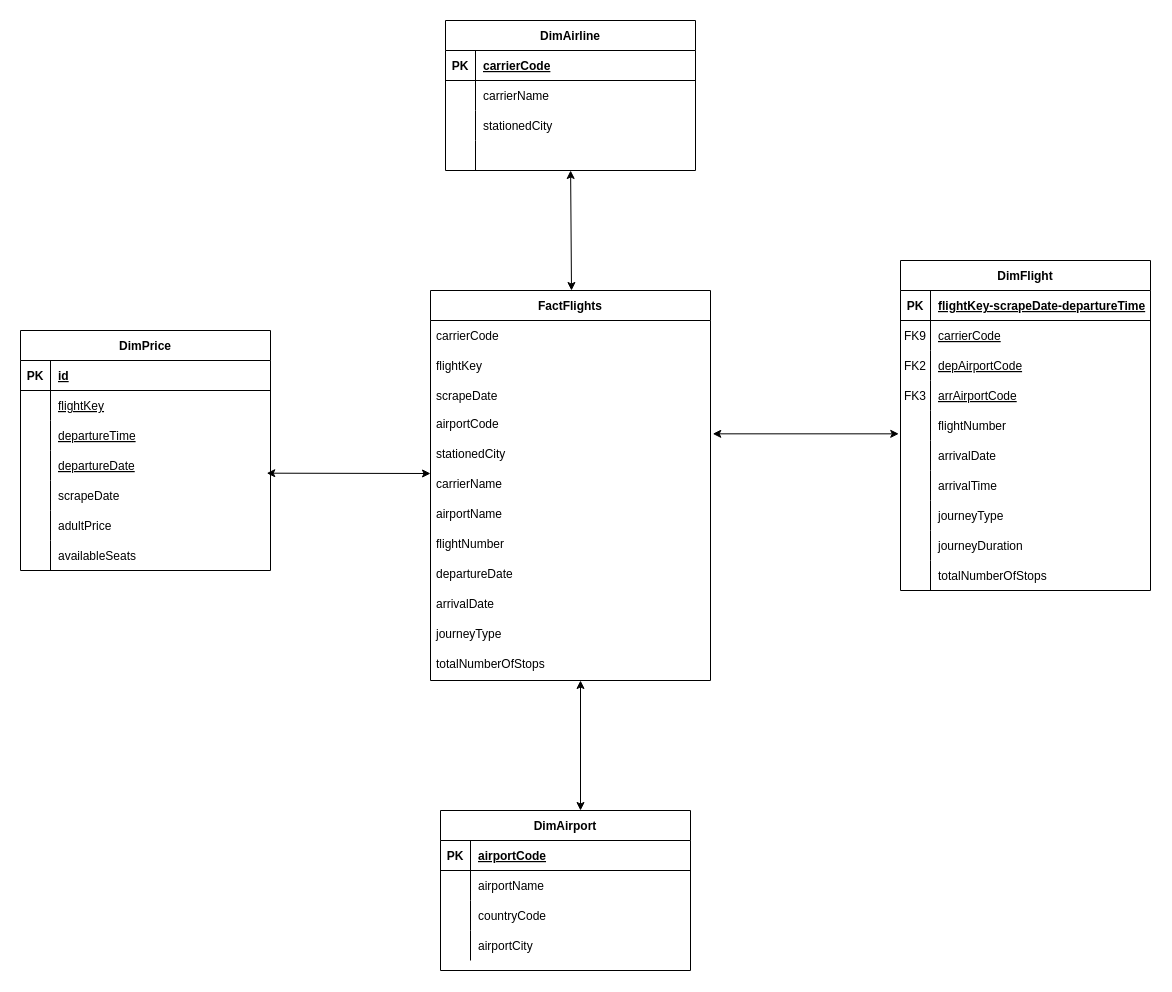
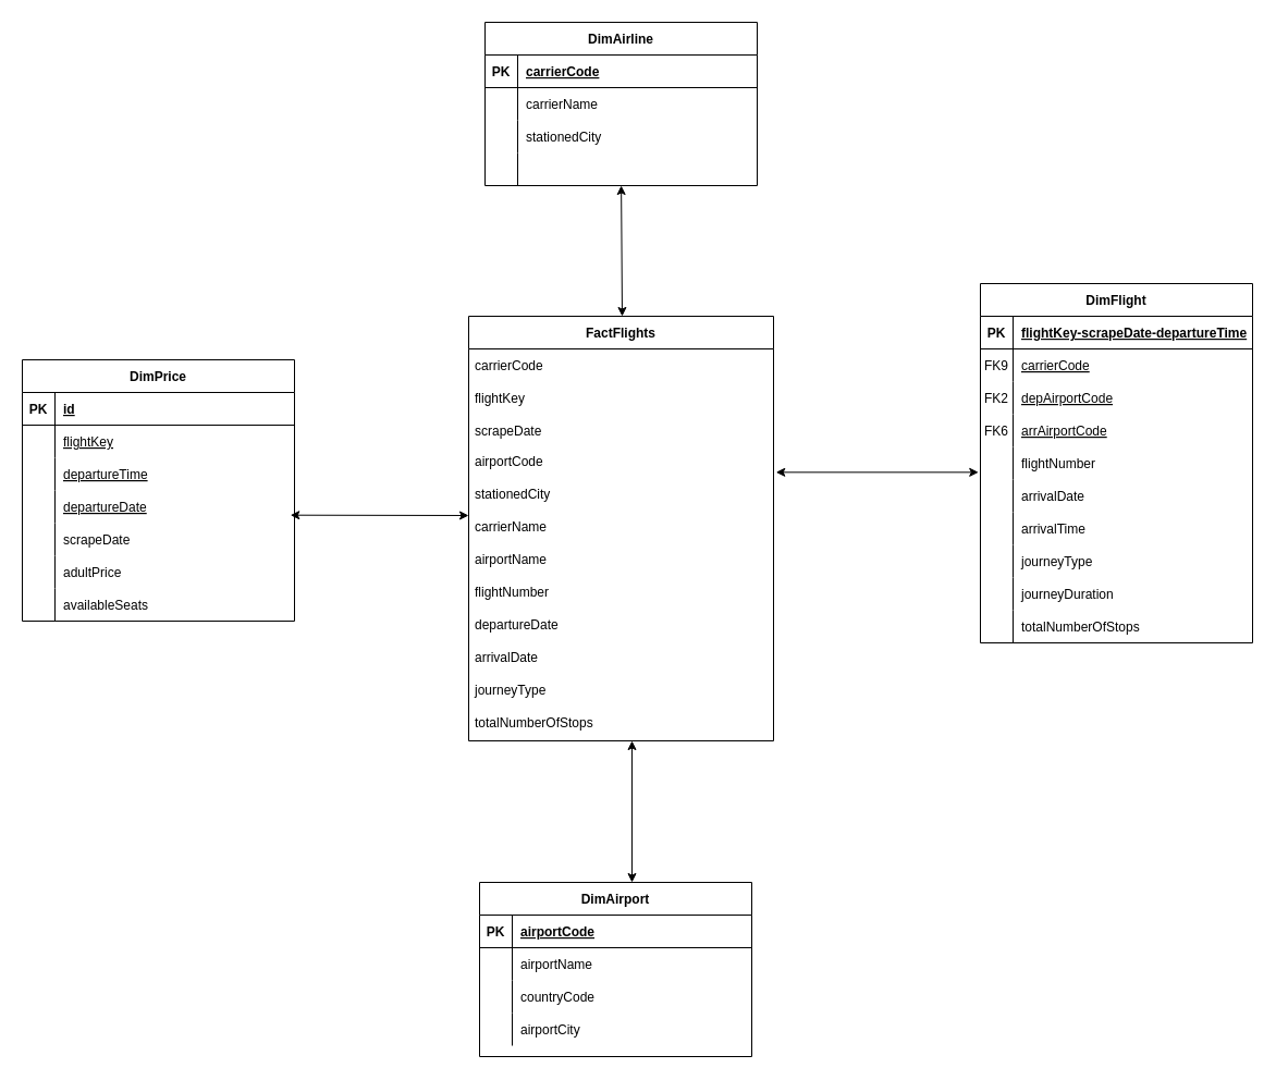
- <mxCell id="13" value="FK3" style="shape=partialRectangle;overflow=hidden;connectable=0;fillColor=none;top=0;left=0;bottom=0;right=0;" parent="12" vertex="1"><mxGeometry width="30" height="30" as="geometry"><mxRectangle width="30" height="30" as="alternateBounds" /></mxGeometry></mxCell>
+ <mxCell id="13" value="FK6" style="shape=partialRectangle;overflow=hidden;connectable=0;fillColor=none;top=0;left=0;bottom=0;right=0;" parent="12" vertex="1"><mxGeometry width="30" height="30" as="geometry"><mxRectangle width="30" height="30" as="alternateBounds" /></mxGeometry></mxCell>
